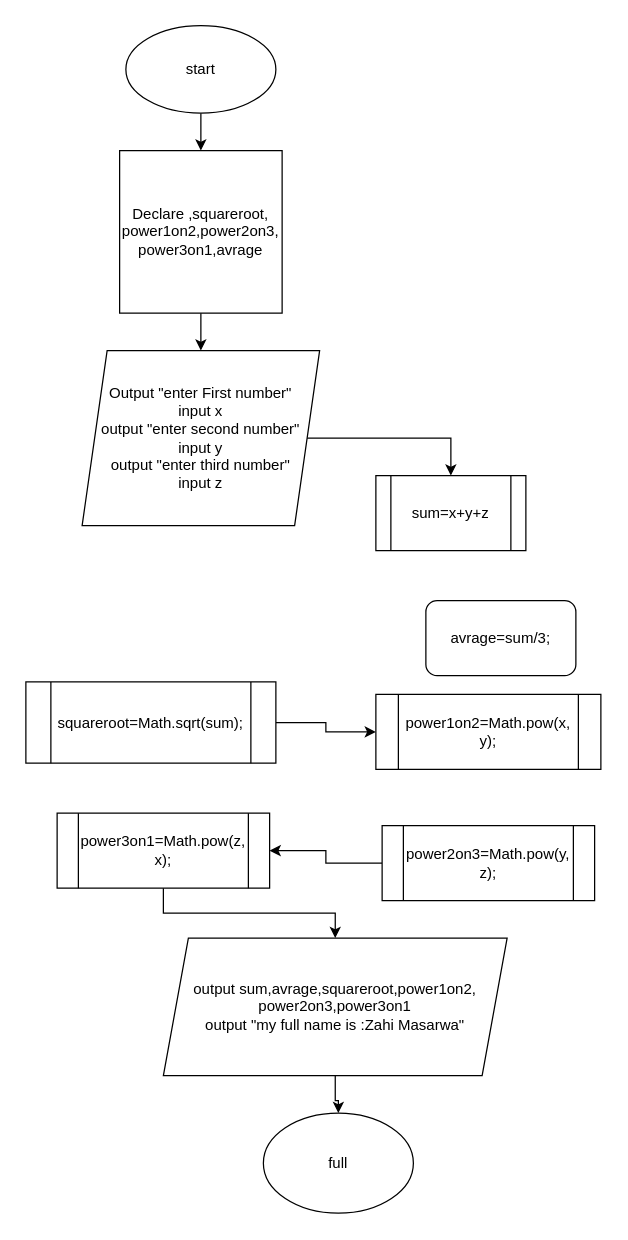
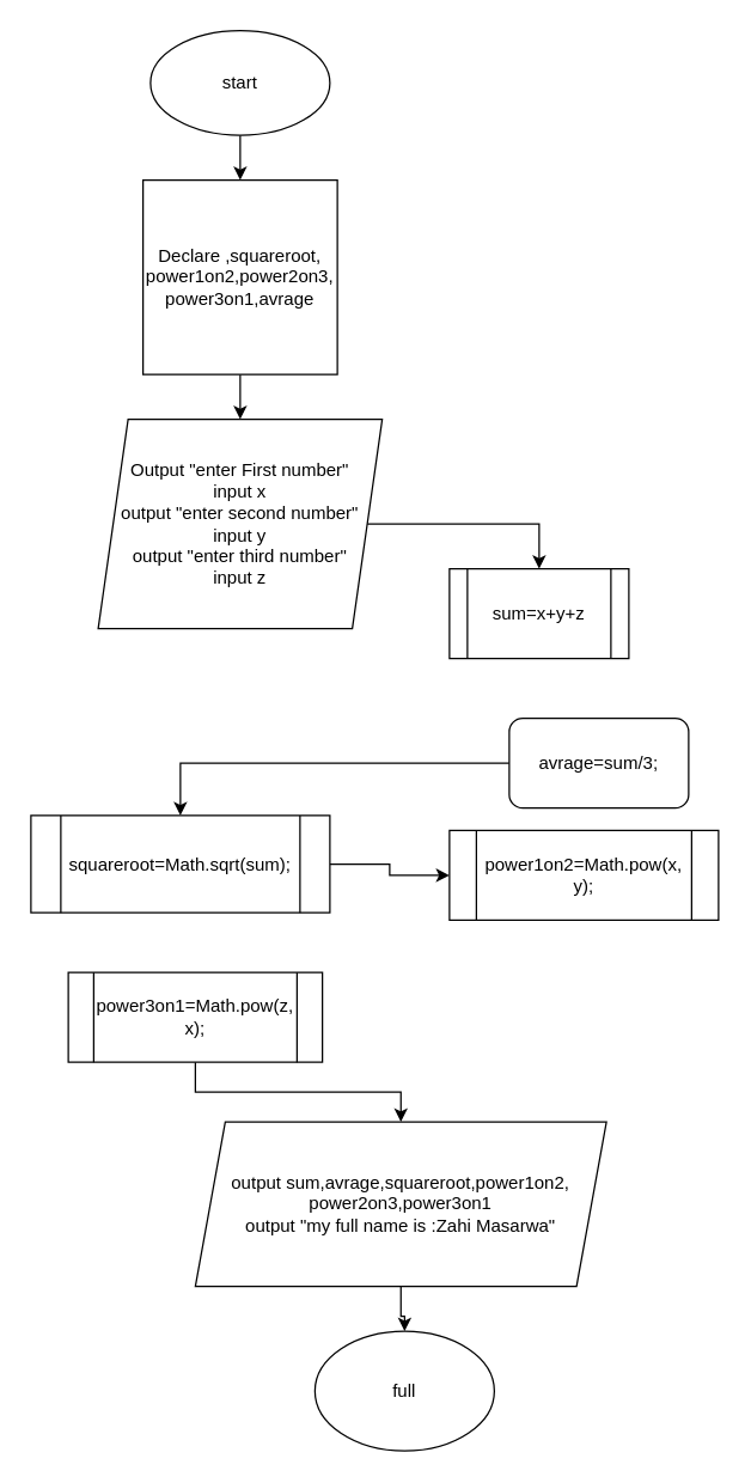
+ <mxCell id="9" value="" style="edgeStyle=orthogonalEdgeStyle;rounded=0;orthogonalLoop=1;jettySize=auto;html=1;" edge="1" parent="1" source="10" target="15"><mxGeometry relative="1" as="geometry" /></mxCell>
- <mxCell id="17" value="" style="edgeStyle=orthogonalEdgeStyle;rounded=0;orthogonalLoop=1;jettySize=auto;html=1;" edge="1" parent="1" source="18" target="20"><mxGeometry relative="1" as="geometry" /></mxCell>
- <mxCell id="18" value="power2on3=Math.pow(y, z);" style="shape=process;whiteSpace=wrap;html=1;backgroundOutline=1;" vertex="1" parent="1"><mxGeometry x="305" y="660" width="170" height="60" as="geometry" /></mxCell>
